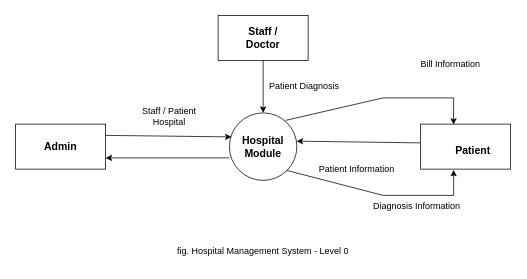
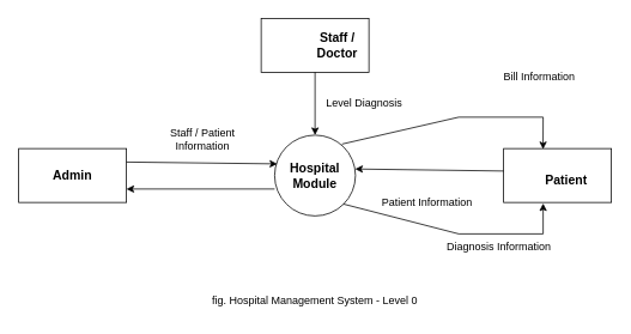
- <mxCell id="3" value="&lt;b&gt;&lt;font style=&quot;font-size: 14px;&quot;&gt;Staff / Doctor&lt;/font&gt;&lt;/b&gt;" style="text;strokeColor=none;align=center;fillColor=none;html=1;verticalAlign=middle;whiteSpace=wrap;rounded=0;" vertex="1" parent="1"><mxGeometry x="320" y="35" width="60" height="30" as="geometry" /></mxCell>
+ <mxCell id="3" value="&lt;b&gt;&lt;font style=&quot;font-size: 14px;&quot;&gt;Staff / Doctor&lt;/font&gt;&lt;/b&gt;" style="text;strokeColor=none;align=center;fillColor=none;html=1;verticalAlign=middle;whiteSpace=wrap;rounded=0;" vertex="1" parent="1"><mxGeometry x="345" y="35" width="60" height="30" as="geometry" /></mxCell>
- <mxCell id="11" value="Patient Diagnosis" style="text;strokeColor=none;align=center;fillColor=none;html=1;verticalAlign=middle;whiteSpace=wrap;rounded=0;" vertex="1" parent="1"><mxGeometry x="350" y="100" width="110" height="30" as="geometry" /></mxCell>
+ <mxCell id="11" value="Level Diagnosis" style="text;strokeColor=none;align=center;fillColor=none;html=1;verticalAlign=middle;whiteSpace=wrap;rounded=0;" vertex="1" parent="1"><mxGeometry x="350" y="100" width="110" height="30" as="geometry" /></mxCell>
- <mxCell id="13" value="Staff / Patient Hospital" style="text;strokeColor=none;align=center;fillColor=none;html=1;verticalAlign=middle;whiteSpace=wrap;rounded=0;" vertex="1" parent="1"><mxGeometry x="180" y="140" width="90" height="30" as="geometry" /></mxCell>
+ <mxCell id="13" value="Staff / Patient Information" style="text;strokeColor=none;align=center;fillColor=none;html=1;verticalAlign=middle;whiteSpace=wrap;rounded=0;" vertex="1" parent="1"><mxGeometry x="180" y="140" width="90" height="30" as="geometry" /></mxCell>
